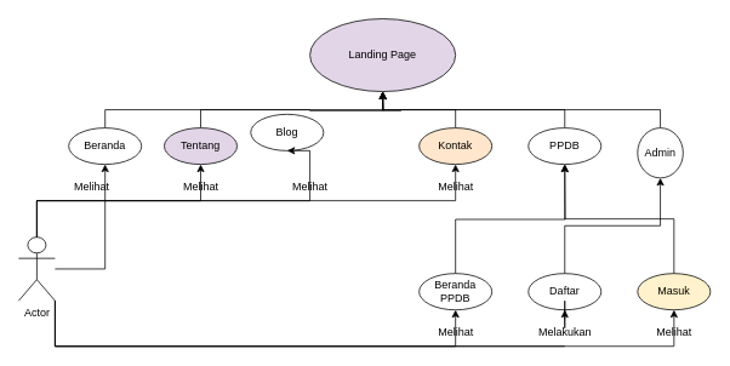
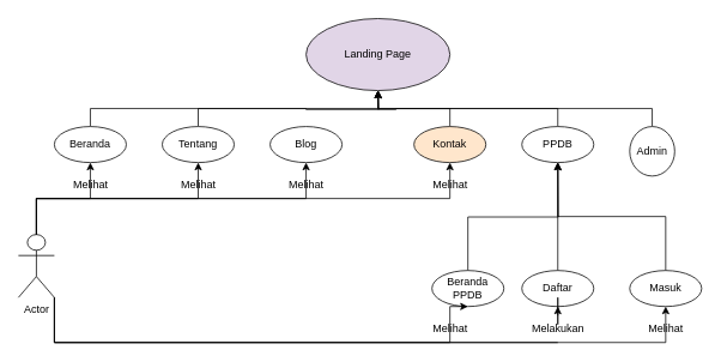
- <mxCell id="7" value="Blog" style="ellipse;whiteSpace=wrap;html=1;" vertex="1" parent="1"><mxGeometry x="275" y="125" width="80" height="40" as="geometry" /></mxCell>
+ <mxCell id="7" value="Blog" style="ellipse;whiteSpace=wrap;html=1;" vertex="1" parent="1"><mxGeometry x="300" y="140" width="80" height="40" as="geometry" /></mxCell>
- <mxCell id="4" value="Beranda" style="ellipse;whiteSpace=wrap;html=1;" vertex="1" parent="1"><mxGeometry x="75" y="140" width="80" height="40" as="geometry" /></mxCell>
+ <mxCell id="4" value="Beranda" style="ellipse;whiteSpace=wrap;html=1;" vertex="1" parent="1"><mxGeometry x="60" y="140" width="80" height="40" as="geometry" /></mxCell>
- <mxCell id="6" value="Tentang" style="ellipse;whiteSpace=wrap;html=1;fillColor=#e1d5e7;" vertex="1" parent="1"><mxGeometry x="180" y="140" width="80" height="40" as="geometry" /></mxCell>
+ <mxCell id="6" value="Tentang" style="ellipse;whiteSpace=wrap;html=1;" vertex="1" parent="1"><mxGeometry x="180" y="140" width="80" height="40" as="geometry" /></mxCell>
- <mxCell id="16" style="edgeStyle=orthogonalEdgeStyle;rounded=0;orthogonalLoop=1;jettySize=auto;html=1;exitX=0.5;exitY=0;exitDx=0;exitDy=0;" edge="1" parent="1" source="17" target="13"><mxGeometry relative="1" as="geometry" /></mxCell>
+ <mxCell id="16" style="edgeStyle=orthogonalEdgeStyle;rounded=0;orthogonalLoop=1;jettySize=auto;html=1;exitX=0.5;exitY=0;exitDx=0;exitDy=0;entryX=0.5;entryY=1;entryDx=0;entryDy=0;" edge="1" parent="1" source="17" target="11"><mxGeometry relative="1" as="geometry" /></mxCell>
- <mxCell id="15" value="Beranda PPDB" style="ellipse;whiteSpace=wrap;html=1;" vertex="1" parent="1"><mxGeometry x="460" y="300" width="80" height="40" as="geometry" /></mxCell>
+ <mxCell id="15" value="Beranda PPDB" style="ellipse;whiteSpace=wrap;html=1;" vertex="1" parent="1"><mxGeometry x="480" y="300" width="80" height="40" as="geometry" /></mxCell>
- <mxCell id="19" value="Masuk" style="ellipse;whiteSpace=wrap;html=1;fillColor=#fff2cc;" vertex="1" parent="1"><mxGeometry x="700" y="300" width="80" height="40" as="geometry" /></mxCell>
+ <mxCell id="19" value="Masuk" style="ellipse;whiteSpace=wrap;html=1;" vertex="1" parent="1"><mxGeometry x="700" y="300" width="80" height="40" as="geometry" /></mxCell>
